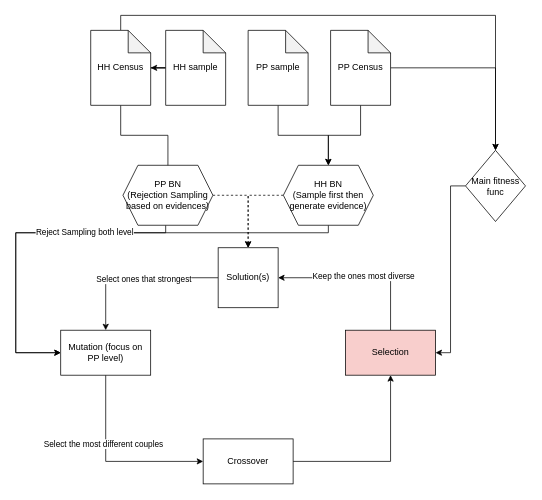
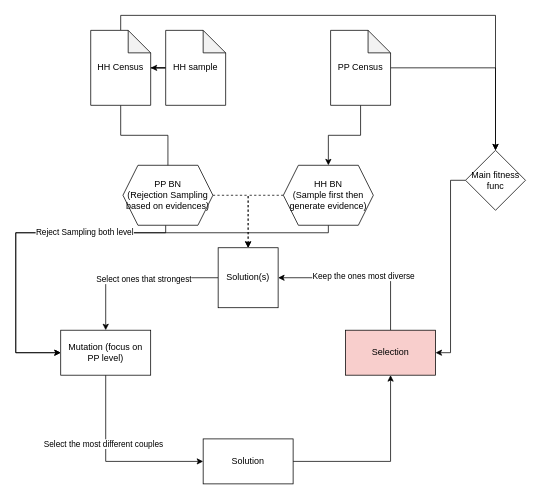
- <mxCell id="5" value="PP sample" style="shape=note;whiteSpace=wrap;html=1;backgroundOutline=1;darkOpacity=0.05;" vertex="1" parent="1"><mxGeometry x="330" y="40" width="80" height="100" as="geometry" /></mxCell>
- <mxCell id="4" style="edgeStyle=orthogonalEdgeStyle;rounded=0;orthogonalLoop=1;jettySize=auto;html=1;entryX=0.5;entryY=0;entryDx=0;entryDy=0;" edge="1" parent="1" source="5" target="18"><mxGeometry relative="1" as="geometry" /></mxCell>
- <mxCell id="31" value="Main fitness func" style="rhombus;whiteSpace=wrap;html=1;" vertex="1" parent="1"><mxGeometry x="620" y="200" width="80" height="95" as="geometry" /></mxCell>
+ <mxCell id="31" value="Main fitness func" style="rhombus;whiteSpace=wrap;html=1;" vertex="1" parent="1"><mxGeometry x="620" y="200" width="80" height="80" as="geometry" /></mxCell>
- <mxCell id="26" value="Crossover" style="rounded=0;whiteSpace=wrap;html=1;" vertex="1" parent="1"><mxGeometry x="270" y="585" width="120" height="60" as="geometry" /></mxCell>
+ <mxCell id="26" value="Solution" style="rounded=0;whiteSpace=wrap;html=1;" vertex="1" parent="1"><mxGeometry x="270" y="585" width="120" height="60" as="geometry" /></mxCell>
